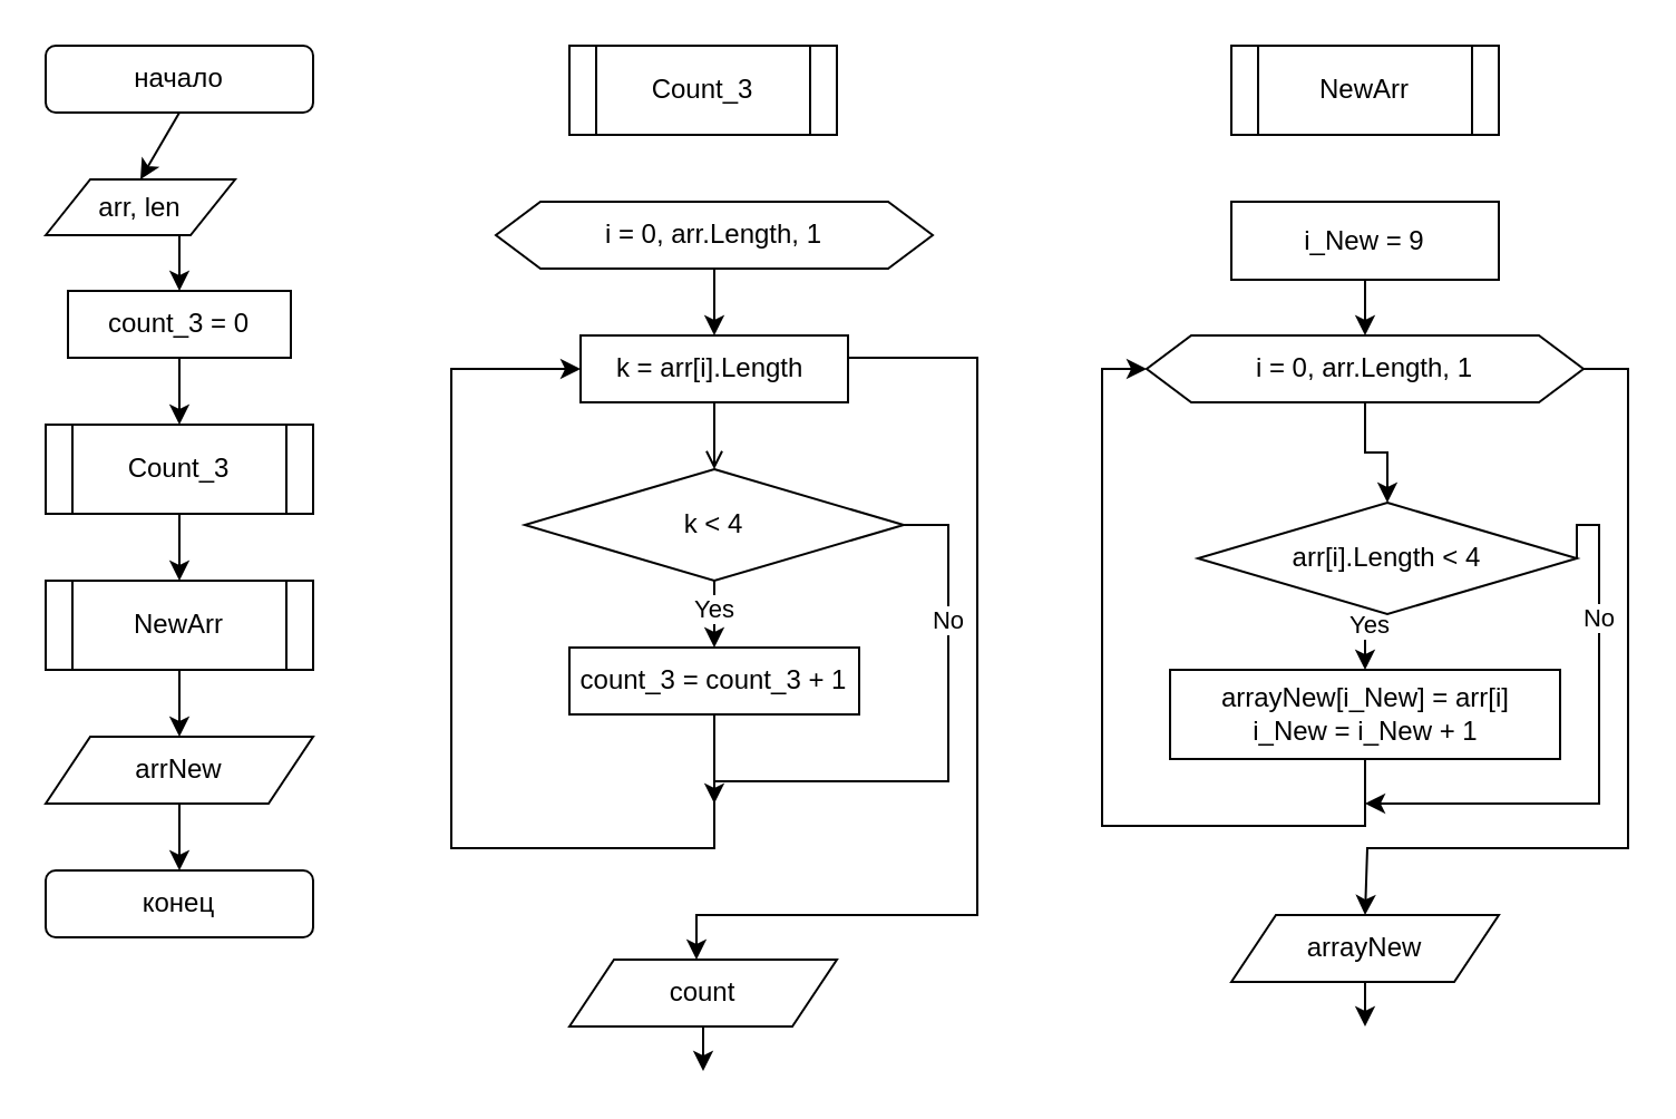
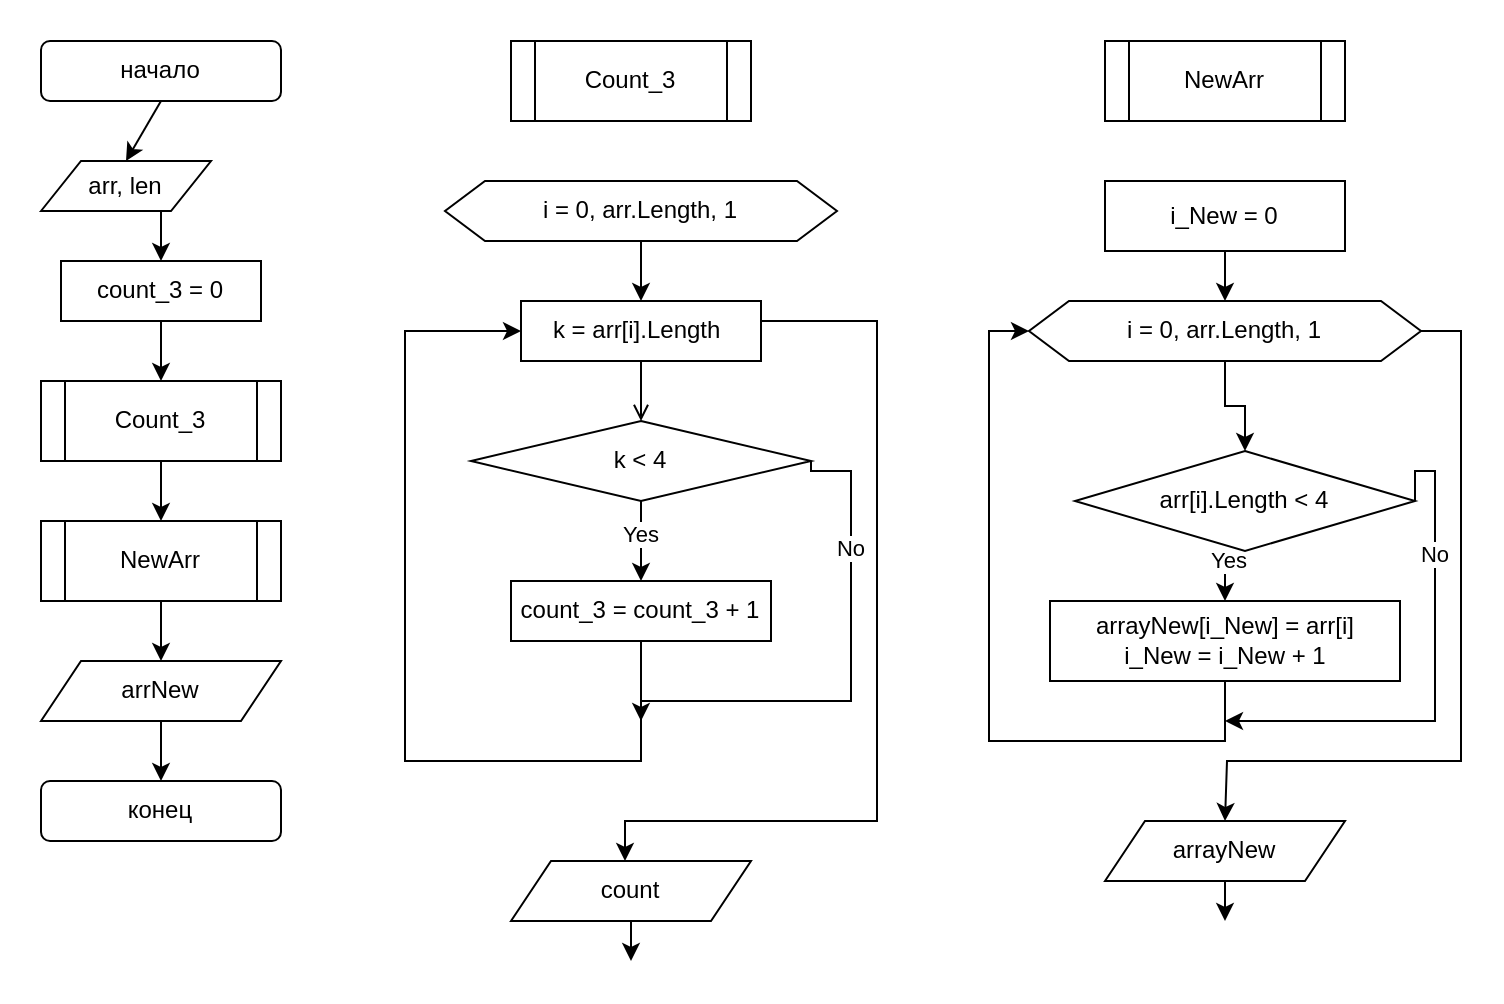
- <mxCell id="31" value="i_New = 9" style="rounded=0;whiteSpace=wrap;html=1;" parent="1" vertex="1"><mxGeometry x="552" y="90" width="120" height="35" as="geometry" /></mxCell>
+ <mxCell id="31" value="i_New = 0" style="rounded=0;whiteSpace=wrap;html=1;" parent="1" vertex="1"><mxGeometry x="552" y="90" width="120" height="35" as="geometry" /></mxCell>
- <mxCell id="14" value="k &amp;lt; 4" style="rhombus;whiteSpace=wrap;html=1;" parent="1" vertex="1"><mxGeometry x="235" y="210" width="170" height="50" as="geometry" /></mxCell>
+ <mxCell id="14" value="k &amp;lt; 4" style="rhombus;whiteSpace=wrap;html=1;" parent="1" vertex="1"><mxGeometry x="235" y="210" width="170" height="40" as="geometry" /></mxCell>
